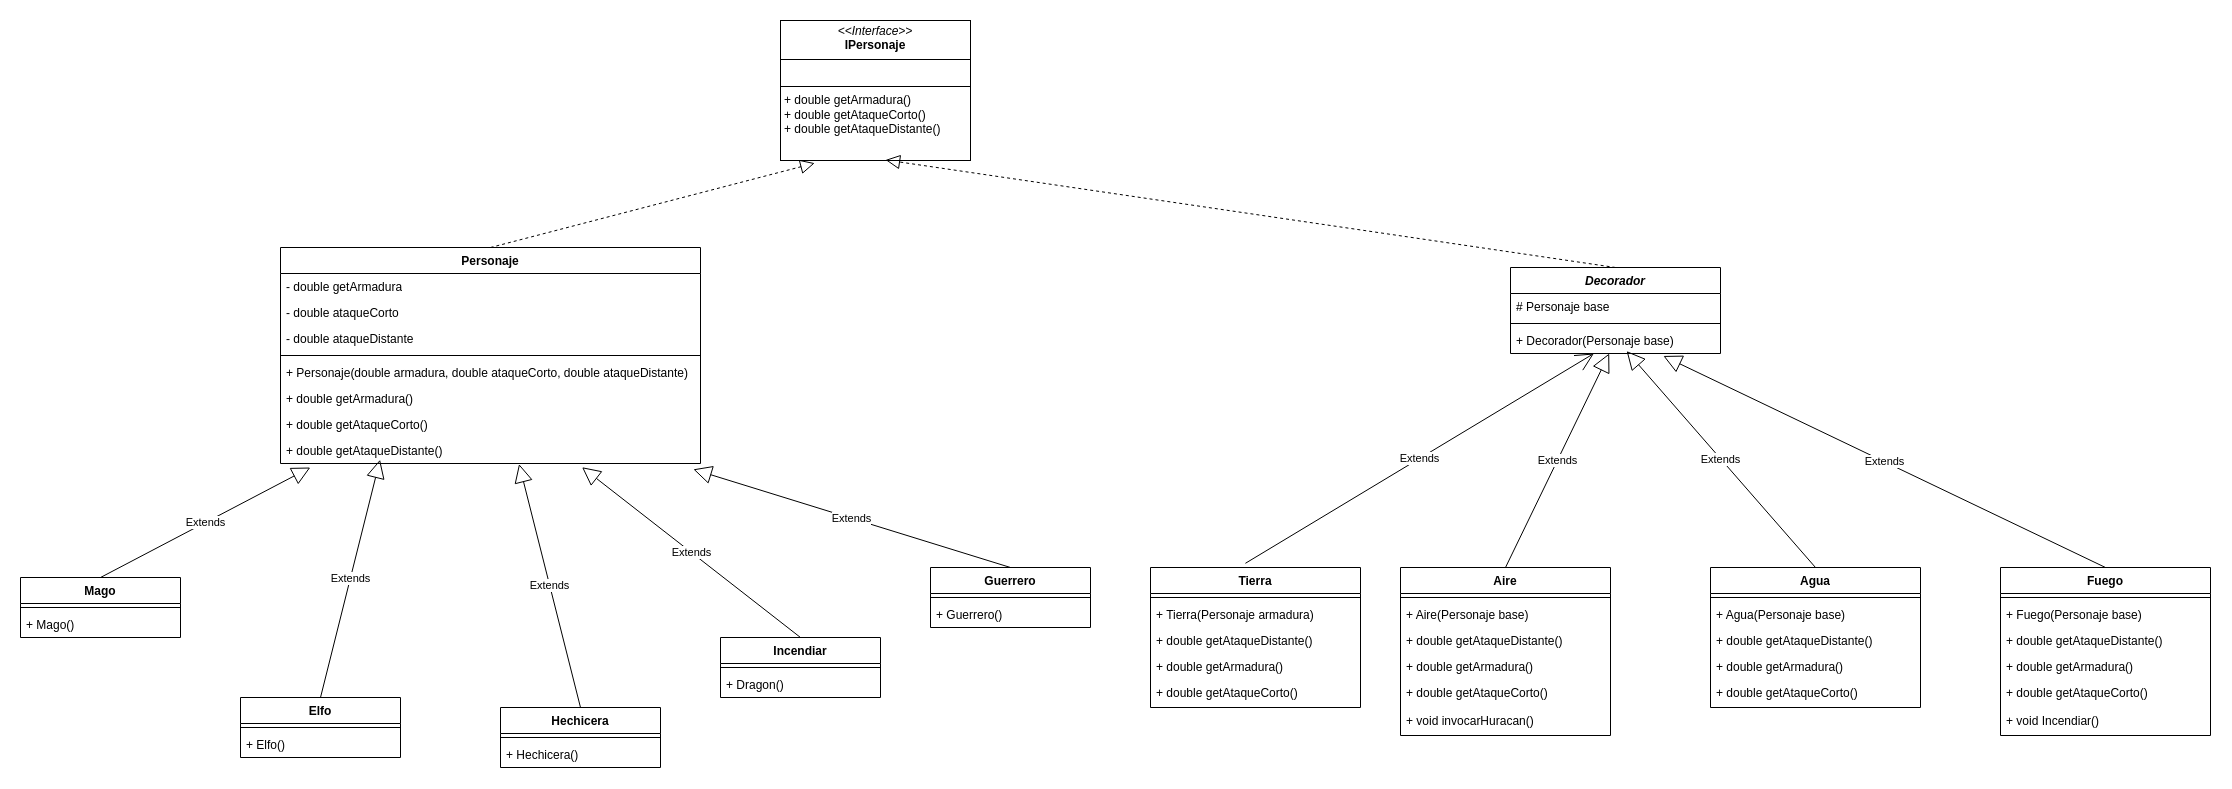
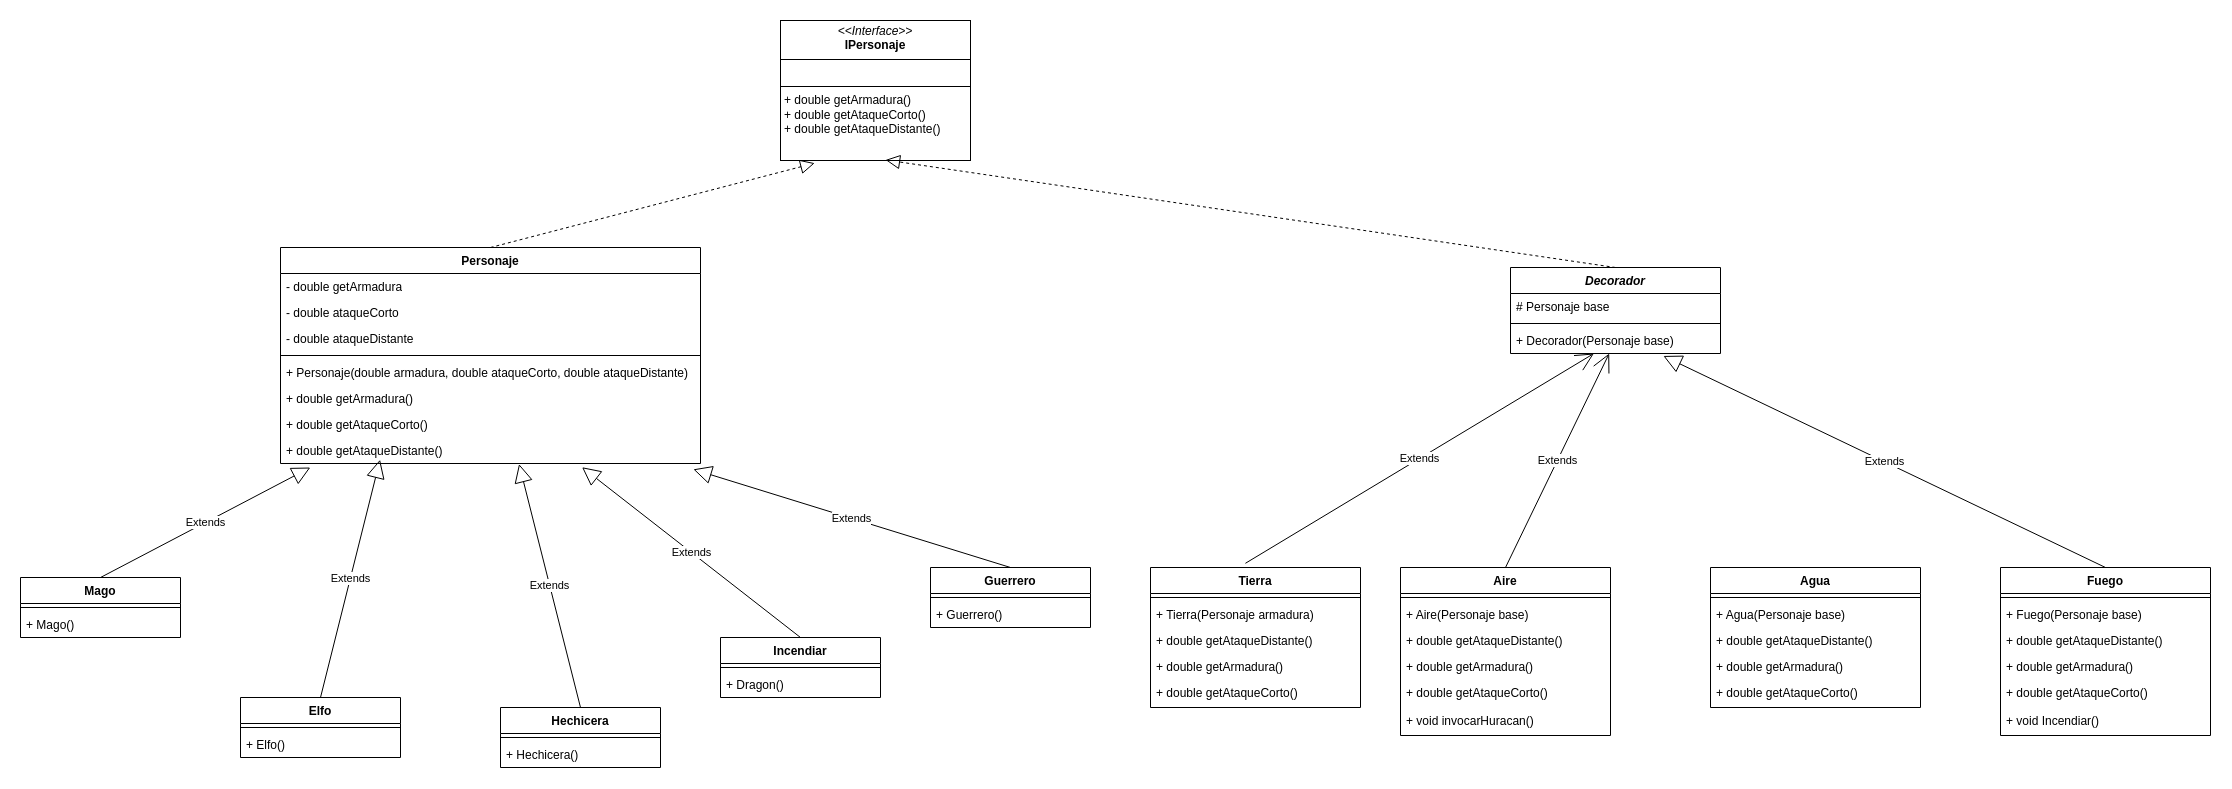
- <mxCell id="65" value="Extends" style="endArrow=block;endSize=16;endFill=0;html=1;exitX=0.5;exitY=0;exitDx=0;exitDy=0;" edge="1" parent="1" source="45" target="36"><mxGeometry width="160" relative="1" as="geometry"><mxPoint x="1650" y="457" as="sourcePoint" /><mxPoint x="1810" y="457" as="targetPoint" /></mxGeometry></mxCell>
+ <mxCell id="65" value="Extends" style="endArrow=open;endSize=16;endFill=0;html=1;exitX=0.5;exitY=0;exitDx=0;exitDy=0;" edge="1" parent="1" source="45" target="36"><mxGeometry width="160" relative="1" as="geometry"><mxPoint x="1650" y="457" as="sourcePoint" /><mxPoint x="1810" y="457" as="targetPoint" /></mxGeometry></mxCell>
- <mxCell id="66" value="Extends" style="endArrow=block;endSize=16;endFill=0;html=1;exitX=0.5;exitY=0;exitDx=0;exitDy=0;entryX=0.553;entryY=0.907;entryDx=0;entryDy=0;entryPerimeter=0;" edge="1" parent="1" source="52" target="36"><mxGeometry width="160" relative="1" as="geometry"><mxPoint x="1650" y="457" as="sourcePoint" /><mxPoint x="1810" y="457" as="targetPoint" /></mxGeometry></mxCell>
